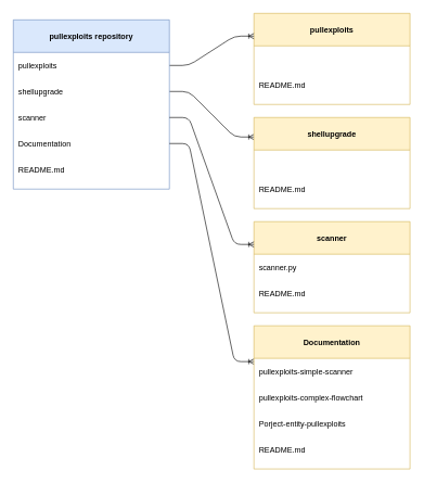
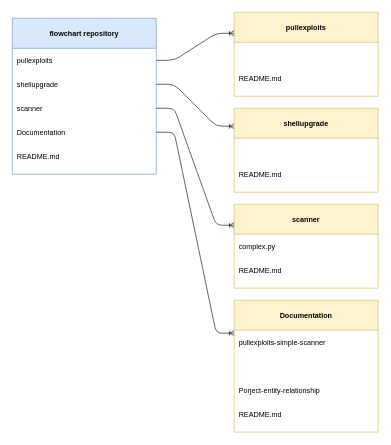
- <mxCell id="12" value="pullexploits repository" style="shape=table;startSize=50;container=1;collapsible=1;childLayout=tableLayout;fixedRows=1;rowLines=0;fontStyle=1;align=center;resizeLast=1;fillColor=#dae8fc;strokeColor=#6c8ebf;" parent="1" vertex="1"><mxGeometry x="20" y="30" width="240" height="260" as="geometry" /></mxCell>
+ <mxCell id="12" value="flowchart repository" style="shape=table;startSize=50;container=1;collapsible=1;childLayout=tableLayout;fixedRows=1;rowLines=0;fontStyle=1;align=center;resizeLast=1;fillColor=#dae8fc;strokeColor=#6c8ebf;" parent="1" vertex="1"><mxGeometry x="20" y="30" width="240" height="260" as="geometry" /></mxCell>
- <mxCell id="25" value="scanner.py" style="shape=partialRectangle;overflow=hidden;connectable=0;fillColor=none;top=0;left=0;bottom=0;right=0;align=left;spacingLeft=6;" vertex="1" parent="24"><mxGeometry width="240" height="40" as="geometry" /></mxCell>
+ <mxCell id="25" value="complex.py" style="shape=partialRectangle;overflow=hidden;connectable=0;fillColor=none;top=0;left=0;bottom=0;right=0;align=left;spacingLeft=6;" vertex="1" parent="24"><mxGeometry width="240" height="40" as="geometry" /></mxCell>
- <mxCell id="34" value="pullexploits-complex-flowchart" style="shape=partialRectangle;overflow=hidden;connectable=0;fillColor=none;top=0;left=0;bottom=0;right=0;align=left;spacingLeft=6;" vertex="1" parent="33"><mxGeometry width="240" height="40" as="geometry" /></mxCell>
- <mxCell id="36" value="Porject-entity-pullexploits" style="shape=partialRectangle;overflow=hidden;connectable=0;fillColor=none;top=0;left=0;bottom=0;right=0;align=left;spacingLeft=6;" vertex="1" parent="35"><mxGeometry width="240" height="40" as="geometry" /></mxCell>
+ <mxCell id="36" value="Porject-entity-relationship" style="shape=partialRectangle;overflow=hidden;connectable=0;fillColor=none;top=0;left=0;bottom=0;right=0;align=left;spacingLeft=6;" vertex="1" parent="35"><mxGeometry width="240" height="40" as="geometry" /></mxCell>
